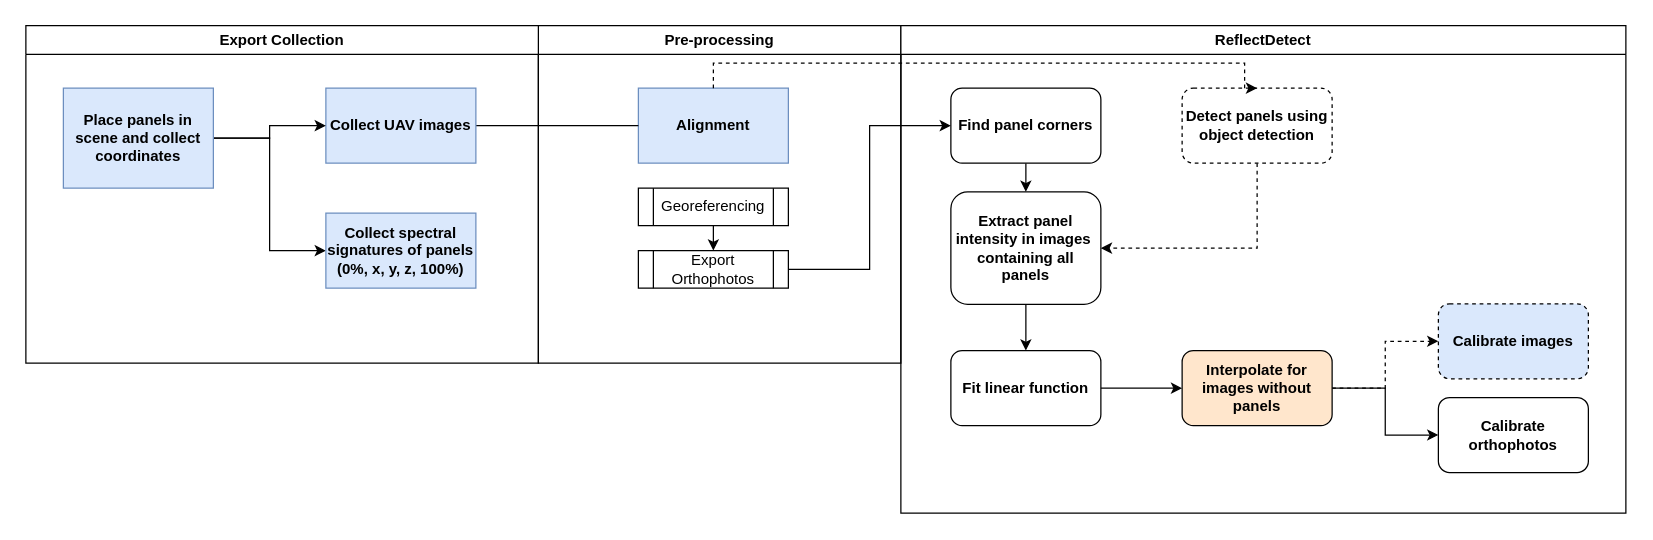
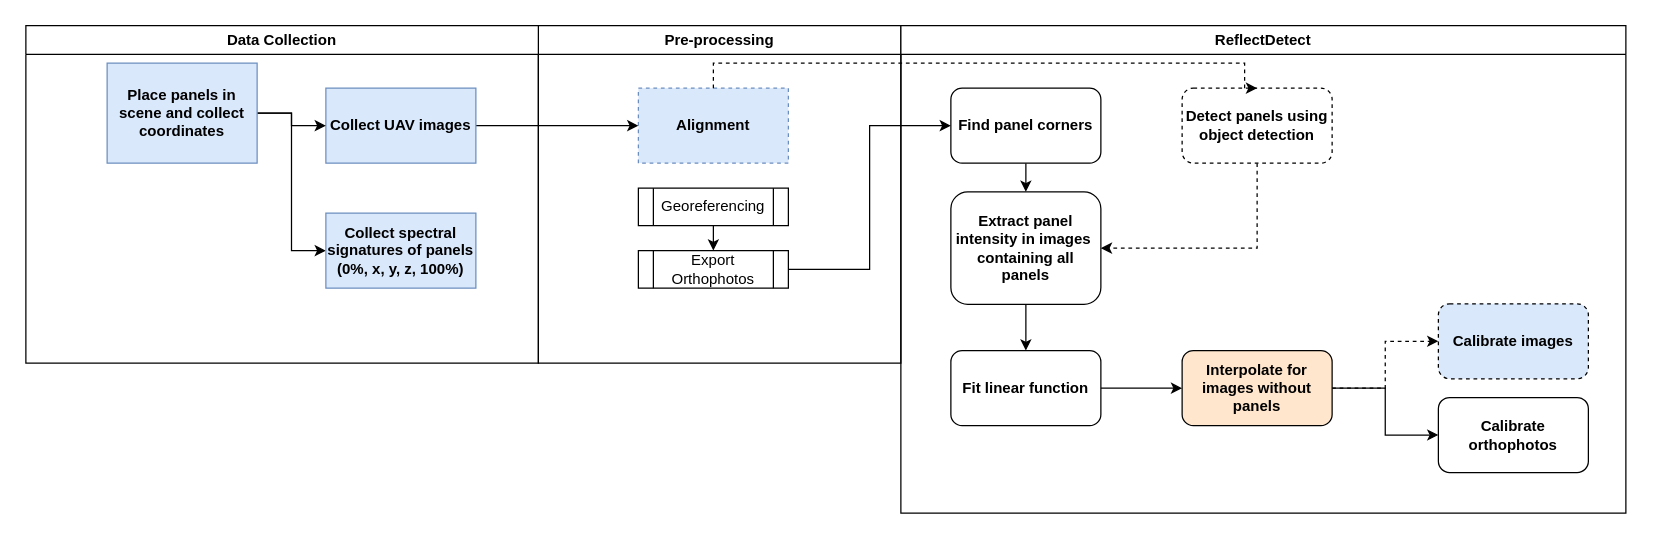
- <mxCell id="23" value="Export Collection" style="swimlane;whiteSpace=wrap;html=1;" parent="1" vertex="1"><mxGeometry x="20" width="410" height="270" as="geometry" y="20" /></mxCell>
+ <mxCell id="23" value="Data Collection" style="swimlane;whiteSpace=wrap;html=1;" parent="1" vertex="1"><mxGeometry x="20" width="410" height="270" as="geometry" y="20" /></mxCell>
- <mxCell id="7" style="edgeStyle=orthogonalEdgeStyle;rounded=0;orthogonalLoop=1;jettySize=auto;html=1;endArrow=none;" parent="1" source="24" target="3" edge="1"><mxGeometry relative="1" as="geometry" /></mxCell>
+ <mxCell id="7" style="edgeStyle=orthogonalEdgeStyle;rounded=0;orthogonalLoop=1;jettySize=auto;html=1;" parent="1" source="24" target="3" edge="1"><mxGeometry relative="1" as="geometry" /></mxCell>
- <mxCell id="3" value="Alignment" style="rounded=0;whiteSpace=wrap;html=1;fontStyle=1;fillColor=#dae8fc;strokeColor=#6c8ebf;" parent="2" vertex="1"><mxGeometry x="80" y="50" width="120" height="60" as="geometry" /></mxCell>
+ <mxCell id="3" value="Alignment" style="rounded=0;whiteSpace=wrap;html=1;fontStyle=1;fillColor=#dae8fc;strokeColor=#6c8ebf;dashed=1;" parent="2" vertex="1"><mxGeometry x="80" y="50" width="120" height="60" as="geometry" /></mxCell>
- <mxCell id="27" value="&lt;div&gt;Place panels in scene and collect coordinates&lt;br&gt;&lt;/div&gt;" style="rounded=0;whiteSpace=wrap;html=1;fontStyle=1;fillColor=#dae8fc;strokeColor=#6c8ebf;" parent="23" vertex="1"><mxGeometry x="30" y="50" width="120" height="80" as="geometry" /></mxCell>
+ <mxCell id="27" value="&lt;div&gt;Place panels in scene and collect coordinates&lt;br&gt;&lt;/div&gt;" style="rounded=0;whiteSpace=wrap;html=1;fontStyle=1;fillColor=#dae8fc;strokeColor=#6c8ebf;" parent="23" vertex="1"><mxGeometry x="65" y="30" width="120" height="80" as="geometry" /></mxCell>
